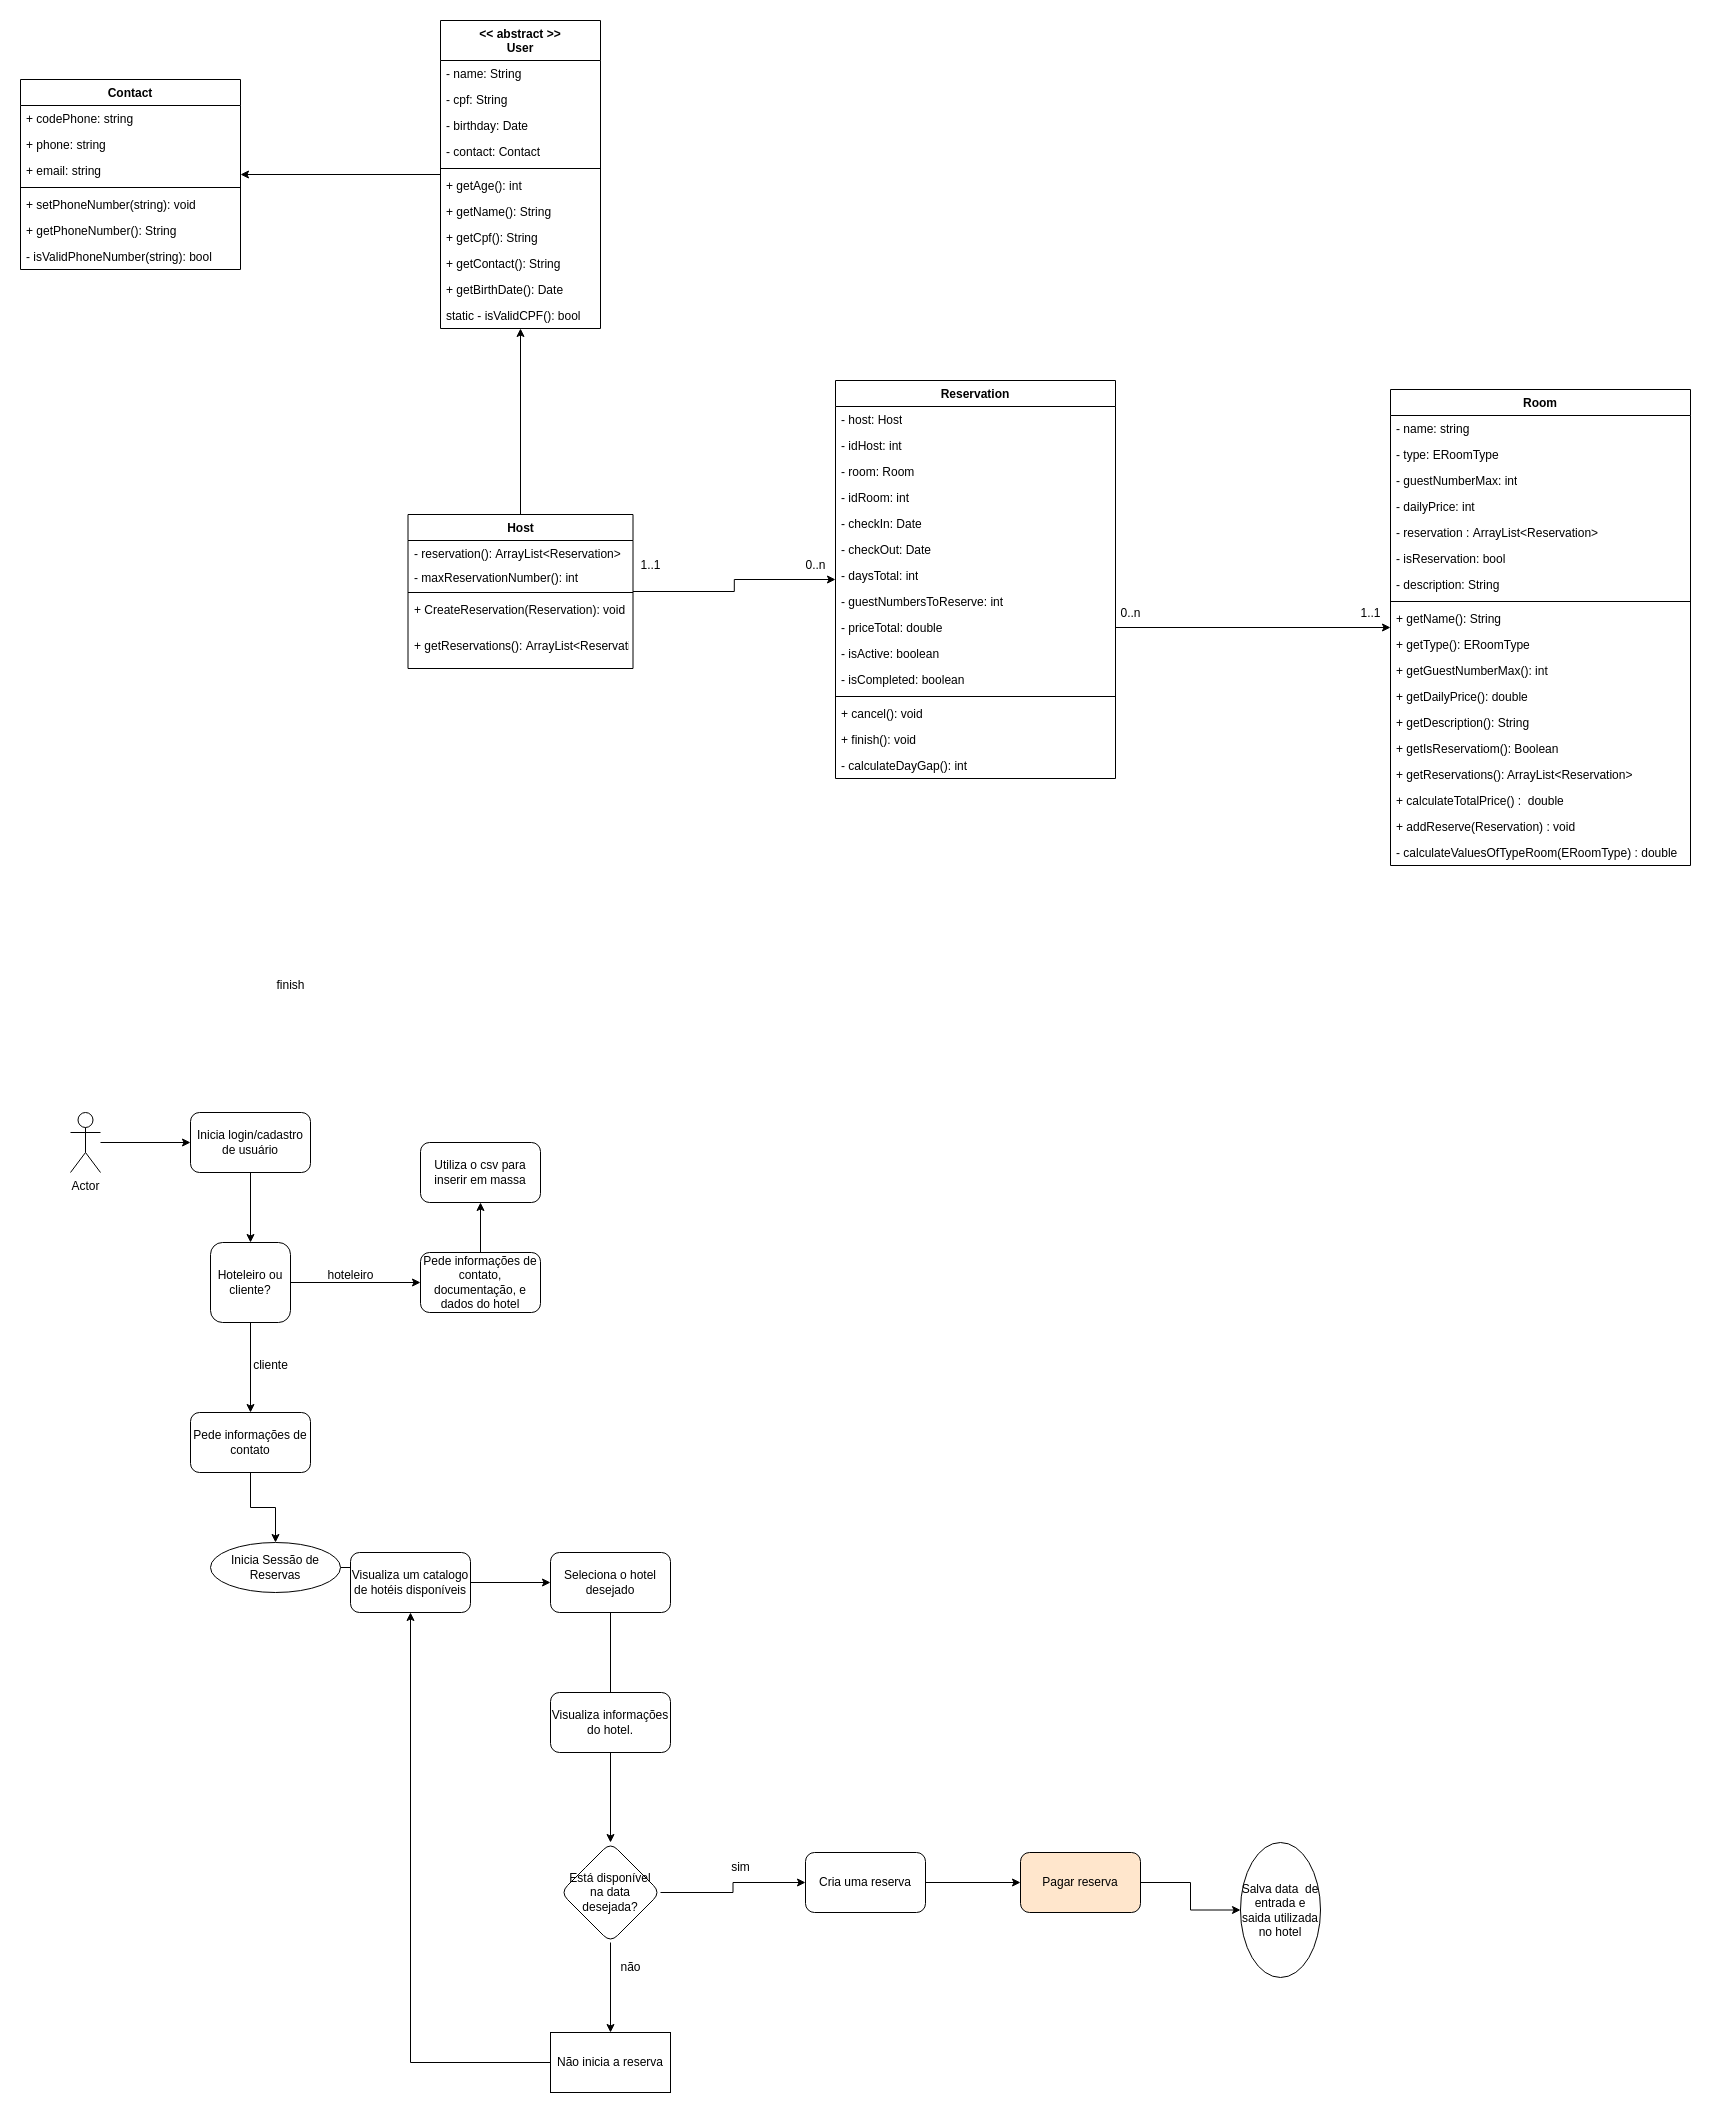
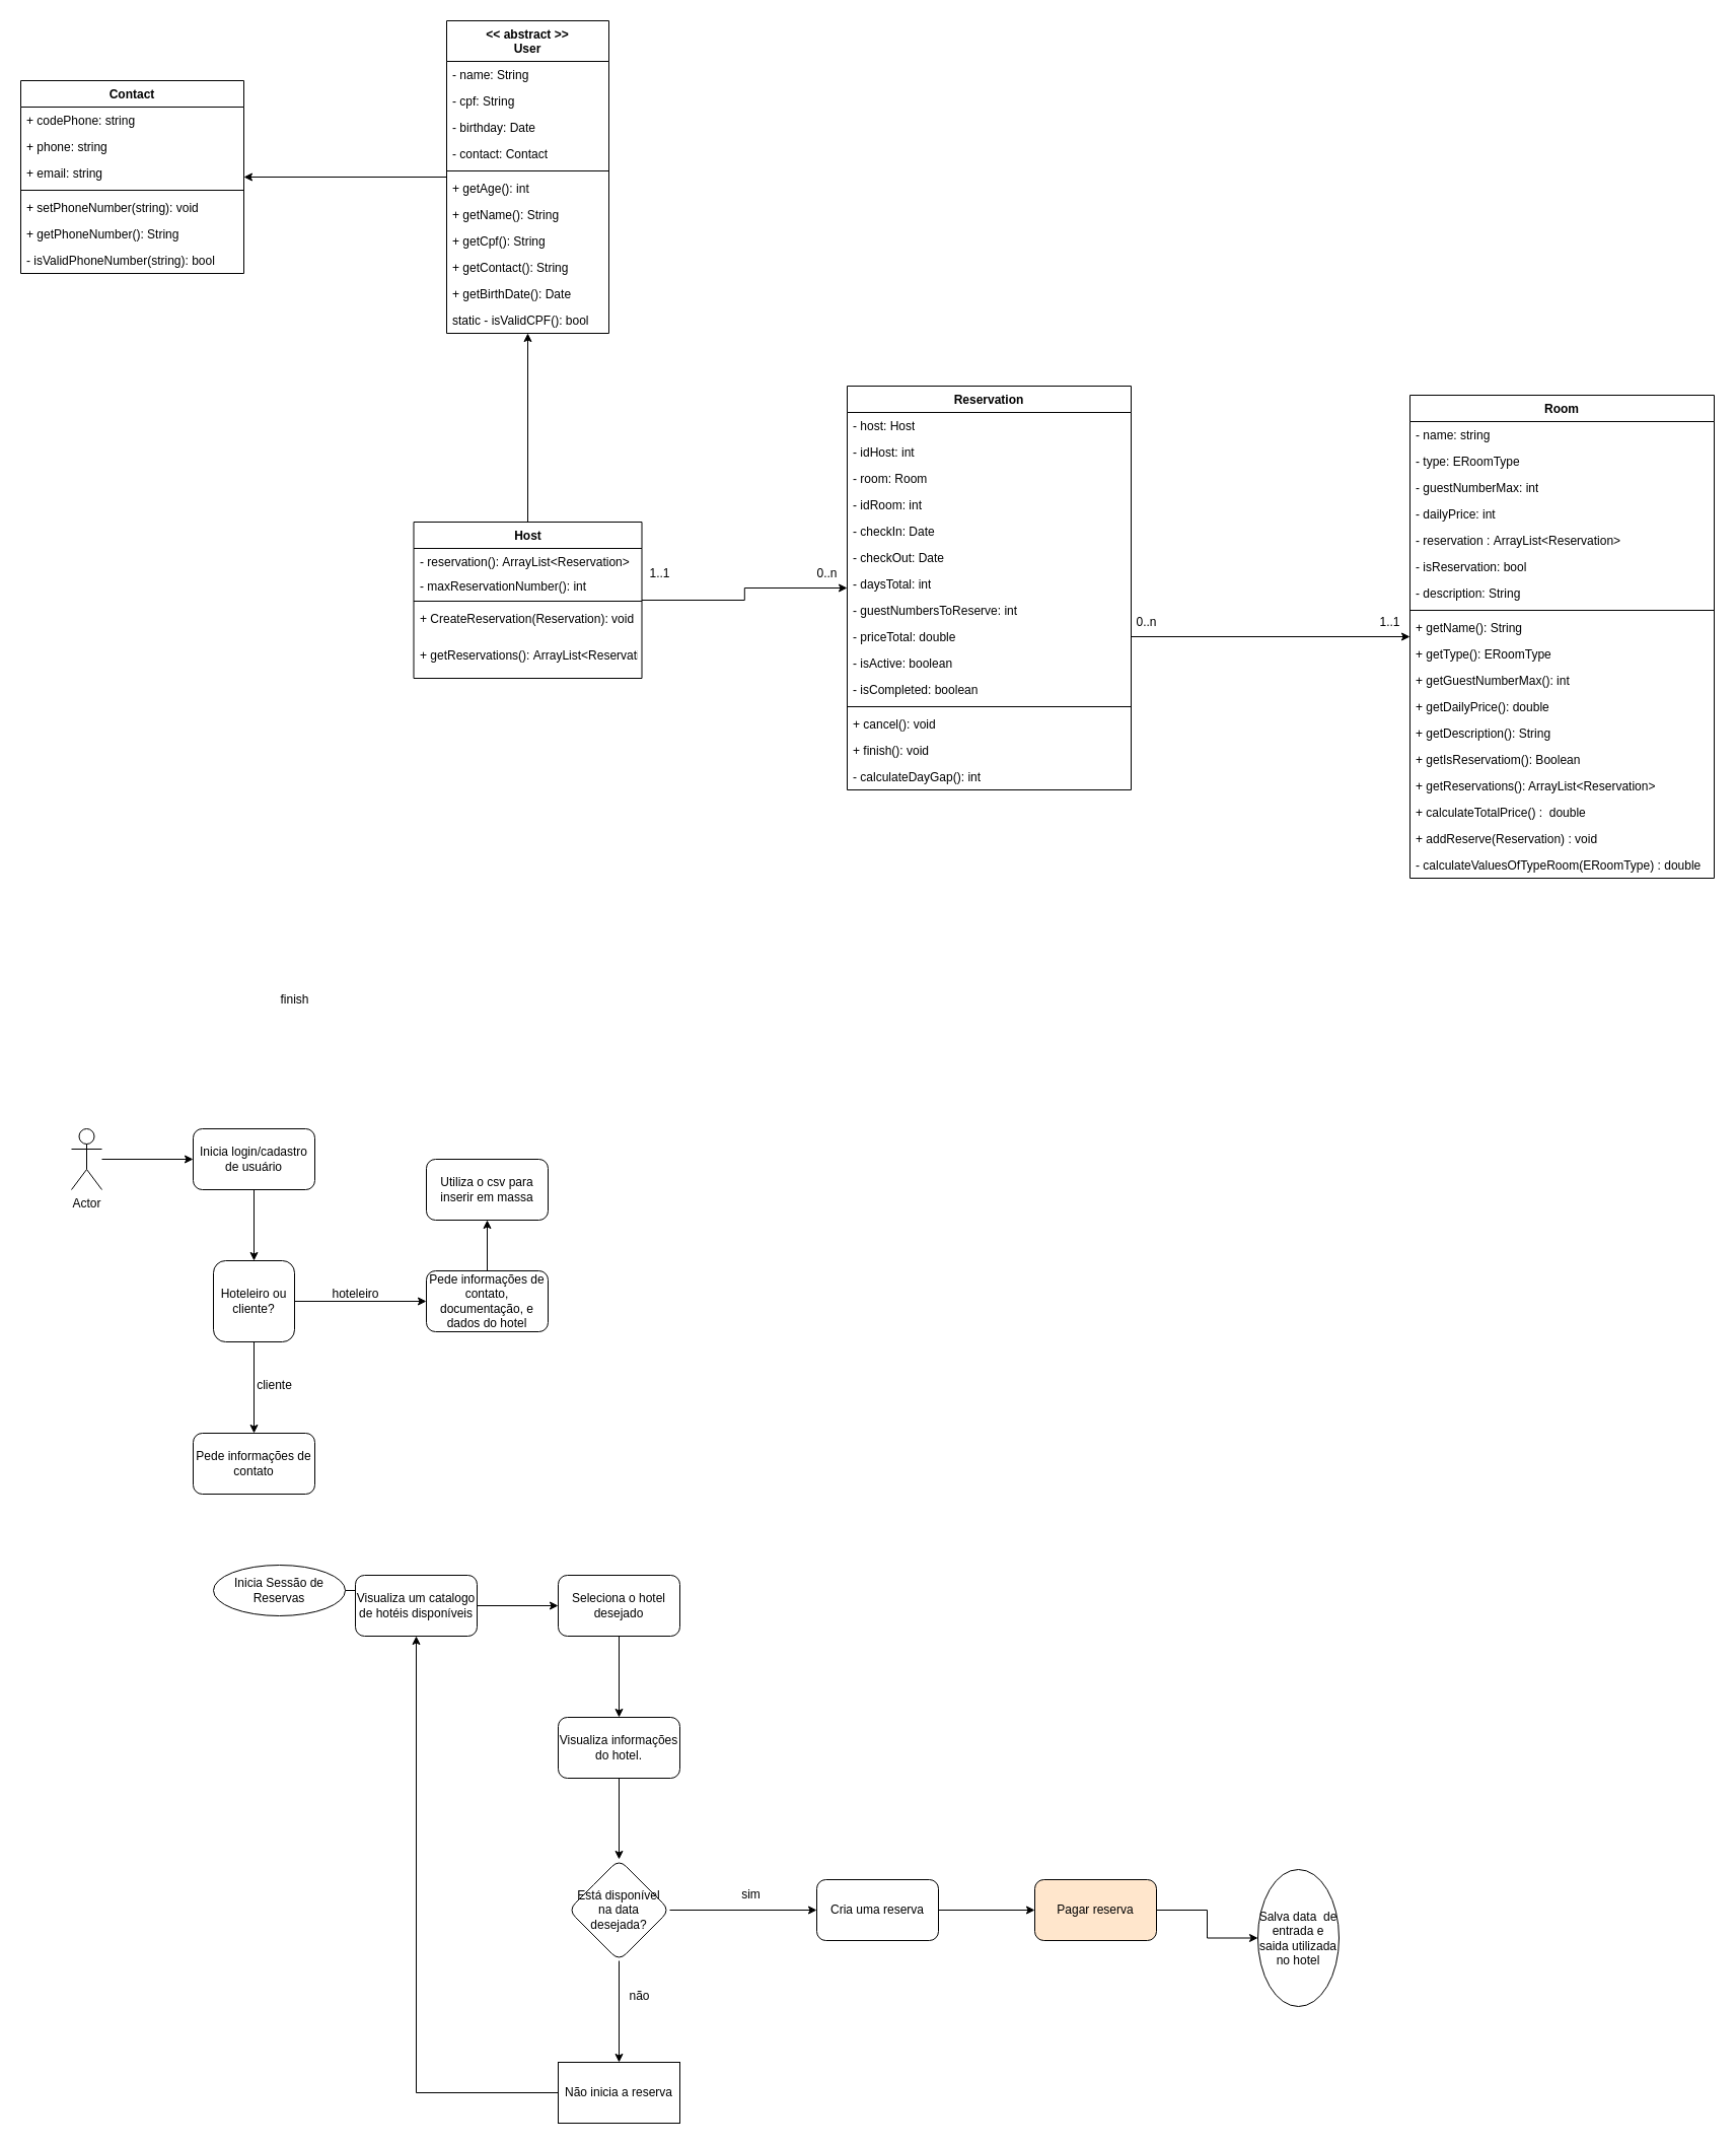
- <mxCell id="11" value="" style="edgeStyle=orthogonalEdgeStyle;rounded=0;orthogonalLoop=1;jettySize=auto;html=1;" parent="1" source="12" target="17" edge="1"><mxGeometry relative="1" as="geometry" /></mxCell>
- <mxCell id="20" value="" style="edgeStyle=orthogonalEdgeStyle;rounded=0;orthogonalLoop=1;jettySize=auto;html=1;endArrow=none;" parent="1" source="21" target="32" edge="1"><mxGeometry relative="1" as="geometry" /></mxCell>
+ <mxCell id="20" value="" style="edgeStyle=orthogonalEdgeStyle;rounded=0;orthogonalLoop=1;jettySize=auto;html=1;" parent="1" source="21" target="32" edge="1"><mxGeometry relative="1" as="geometry" /></mxCell>
- <mxCell id="24" value="Está disponível na data desejada?" style="rhombus;whiteSpace=wrap;html=1;rounded=1;" parent="1" vertex="1"><mxGeometry x="560" y="1842" width="100" height="100" as="geometry" /></mxCell>
+ <mxCell id="24" value="Está disponível na data desejada?" style="rhombus;whiteSpace=wrap;html=1;rounded=1;" parent="1" vertex="1"><mxGeometry x="560" y="1832" width="100" height="100" as="geometry" /></mxCell>
